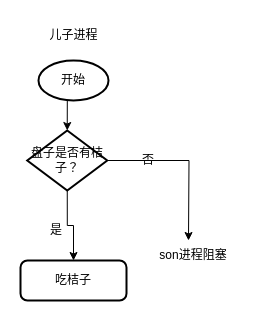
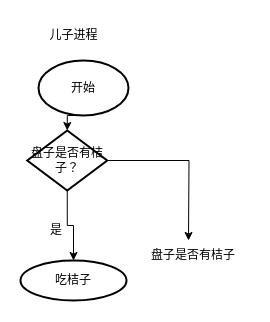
- <mxCell id="3" value="开始" style="strokeWidth=2;html=1;shape=mxgraph.flowchart.start_1;whiteSpace=wrap;" vertex="1" parent="1"><mxGeometry x="38" y="60" width="70" height="40" as="geometry" /></mxCell>
+ <mxCell id="3" value="开始" style="strokeWidth=2;html=1;shape=mxgraph.flowchart.start_1;whiteSpace=wrap;" vertex="1" parent="1"><mxGeometry x="38" y="60" width="90" height="55" as="geometry" /></mxCell>
- <mxCell id="8" value="否" style="text;html=1;strokeColor=none;fillColor=none;align=center;verticalAlign=middle;whiteSpace=wrap;rounded=0;" vertex="1" parent="1"><mxGeometry x="128" y="150" width="40" height="20" as="geometry" /></mxCell>
- <mxCell id="11" value="son进程阻塞" style="text;html=1;strokeColor=none;fillColor=none;align=center;verticalAlign=middle;whiteSpace=wrap;rounded=0;" vertex="1" parent="1"><mxGeometry x="138" y="240" width="110" height="30" as="geometry" /></mxCell>
+ <mxCell id="11" value="盘子是否有桔子" style="text;html=1;strokeColor=none;fillColor=none;align=center;verticalAlign=middle;whiteSpace=wrap;rounded=0;" vertex="1" parent="1"><mxGeometry x="138" y="240" width="110" height="30" as="geometry" /></mxCell>
- <mxCell id="9" value="吃桔子" style="rounded=1;whiteSpace=wrap;html=1;absoluteArcSize=1;arcSize=14;strokeWidth=2;" vertex="1" parent="1"><mxGeometry x="20" y="260" width="106" height="40" as="geometry" /></mxCell>
+ <mxCell id="9" value="吃桔子" style="ellipse;whiteSpace=wrap;html=1;absoluteArcSize=1;arcSize=14;strokeWidth=2;" vertex="1" parent="1"><mxGeometry x="20" y="260" width="106" height="40" as="geometry" /></mxCell>
